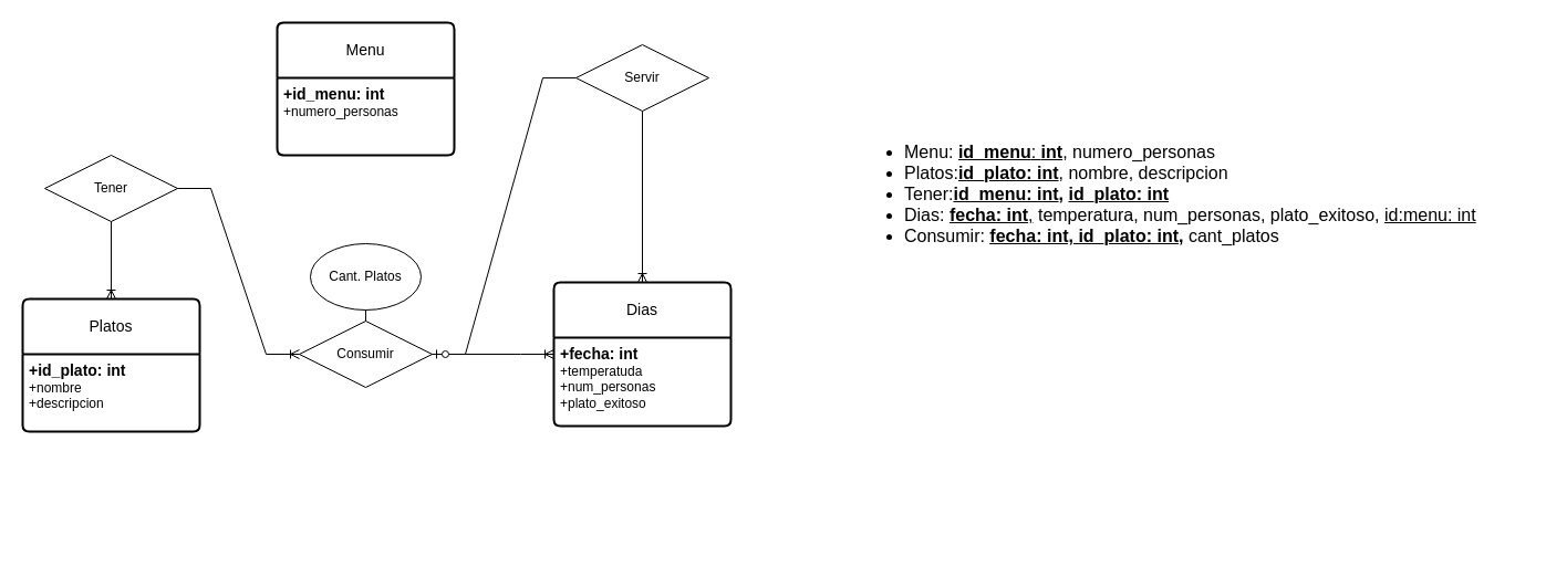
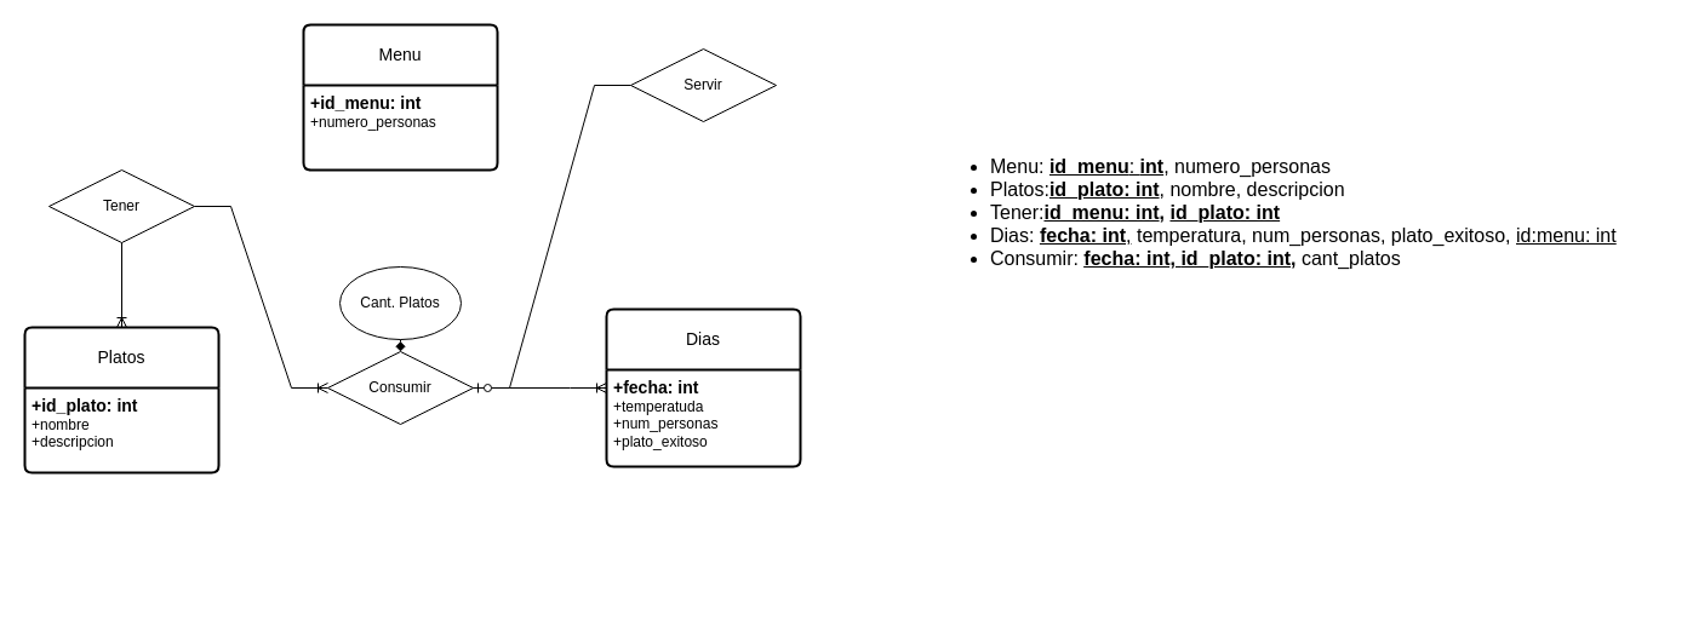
- <mxCell id="18" value="" style="fontSize=12;html=1;endArrow=ERoneToMany;rounded=0;entryX=0.5;entryY=0;entryDx=0;entryDy=0;exitX=0.5;exitY=1;exitDx=0;exitDy=0;" parent="1" source="15" target="7" edge="1"><mxGeometry width="100" height="100" relative="1" as="geometry"><mxPoint x="345" y="490" as="sourcePoint" /><mxPoint x="445" y="390" as="targetPoint" /></mxGeometry></mxCell>
- <mxCell id="14" value="" style="endArrow=none;html=1;rounded=0;exitX=0.5;exitY=1;exitDx=0;exitDy=0;entryX=0.5;entryY=0;entryDx=0;entryDy=0;" parent="1" source="10" target="9" edge="1"><mxGeometry relative="1" as="geometry"><mxPoint x="430" y="220" as="sourcePoint" /><mxPoint x="590" y="220" as="targetPoint" /></mxGeometry></mxCell>
+ <mxCell id="14" value="" style="endArrow=diamond;html=1;rounded=0;exitX=0.5;exitY=1;exitDx=0;exitDy=0;entryX=0.5;entryY=0;entryDx=0;entryDy=0;" parent="1" source="10" target="9" edge="1"><mxGeometry relative="1" as="geometry"><mxPoint x="430" y="220" as="sourcePoint" /><mxPoint x="590" y="220" as="targetPoint" /></mxGeometry></mxCell>
